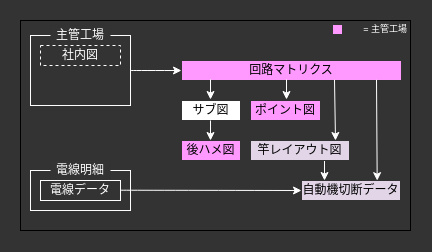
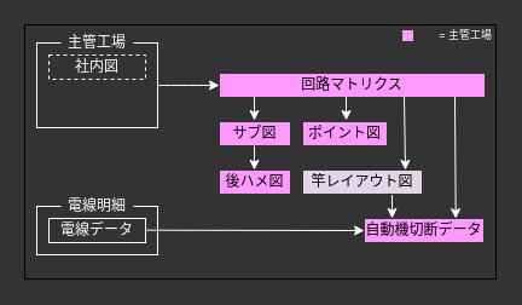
- <mxCell id="7" value="サブ図" style="rounded=0;whiteSpace=wrap;strokeColor=#333333;fillStyle=solid;fillColor=#ffffff;fontColor=#000000;" parent="1" vertex="1"><mxGeometry x="181" y="100" width="59" height="20" as="geometry" /></mxCell>
+ <mxCell id="7" value="サブ図" style="rounded=0;whiteSpace=wrap;strokeColor=#333333;fillStyle=solid;fillColor=#ff99ff;fontColor=#000000;" parent="1" vertex="1"><mxGeometry x="181" y="100" width="59" height="20" as="geometry" /></mxCell>
- <mxCell id="16" value="自動機切断データ" style="rounded=0;whiteSpace=wrap;strokeColor=#333333;fillStyle=solid;fillColor=#e1d5e7;fontColor=#000000;" parent="1" vertex="1"><mxGeometry x="301" y="180" width="99" height="20" as="geometry" /></mxCell>
+ <mxCell id="16" value="自動機切断データ" style="rounded=0;whiteSpace=wrap;strokeColor=#333333;fillStyle=solid;fillColor=#ff99ff;fontColor=#000000;" parent="1" vertex="1"><mxGeometry x="301" y="180" width="99" height="20" as="geometry" /></mxCell>
